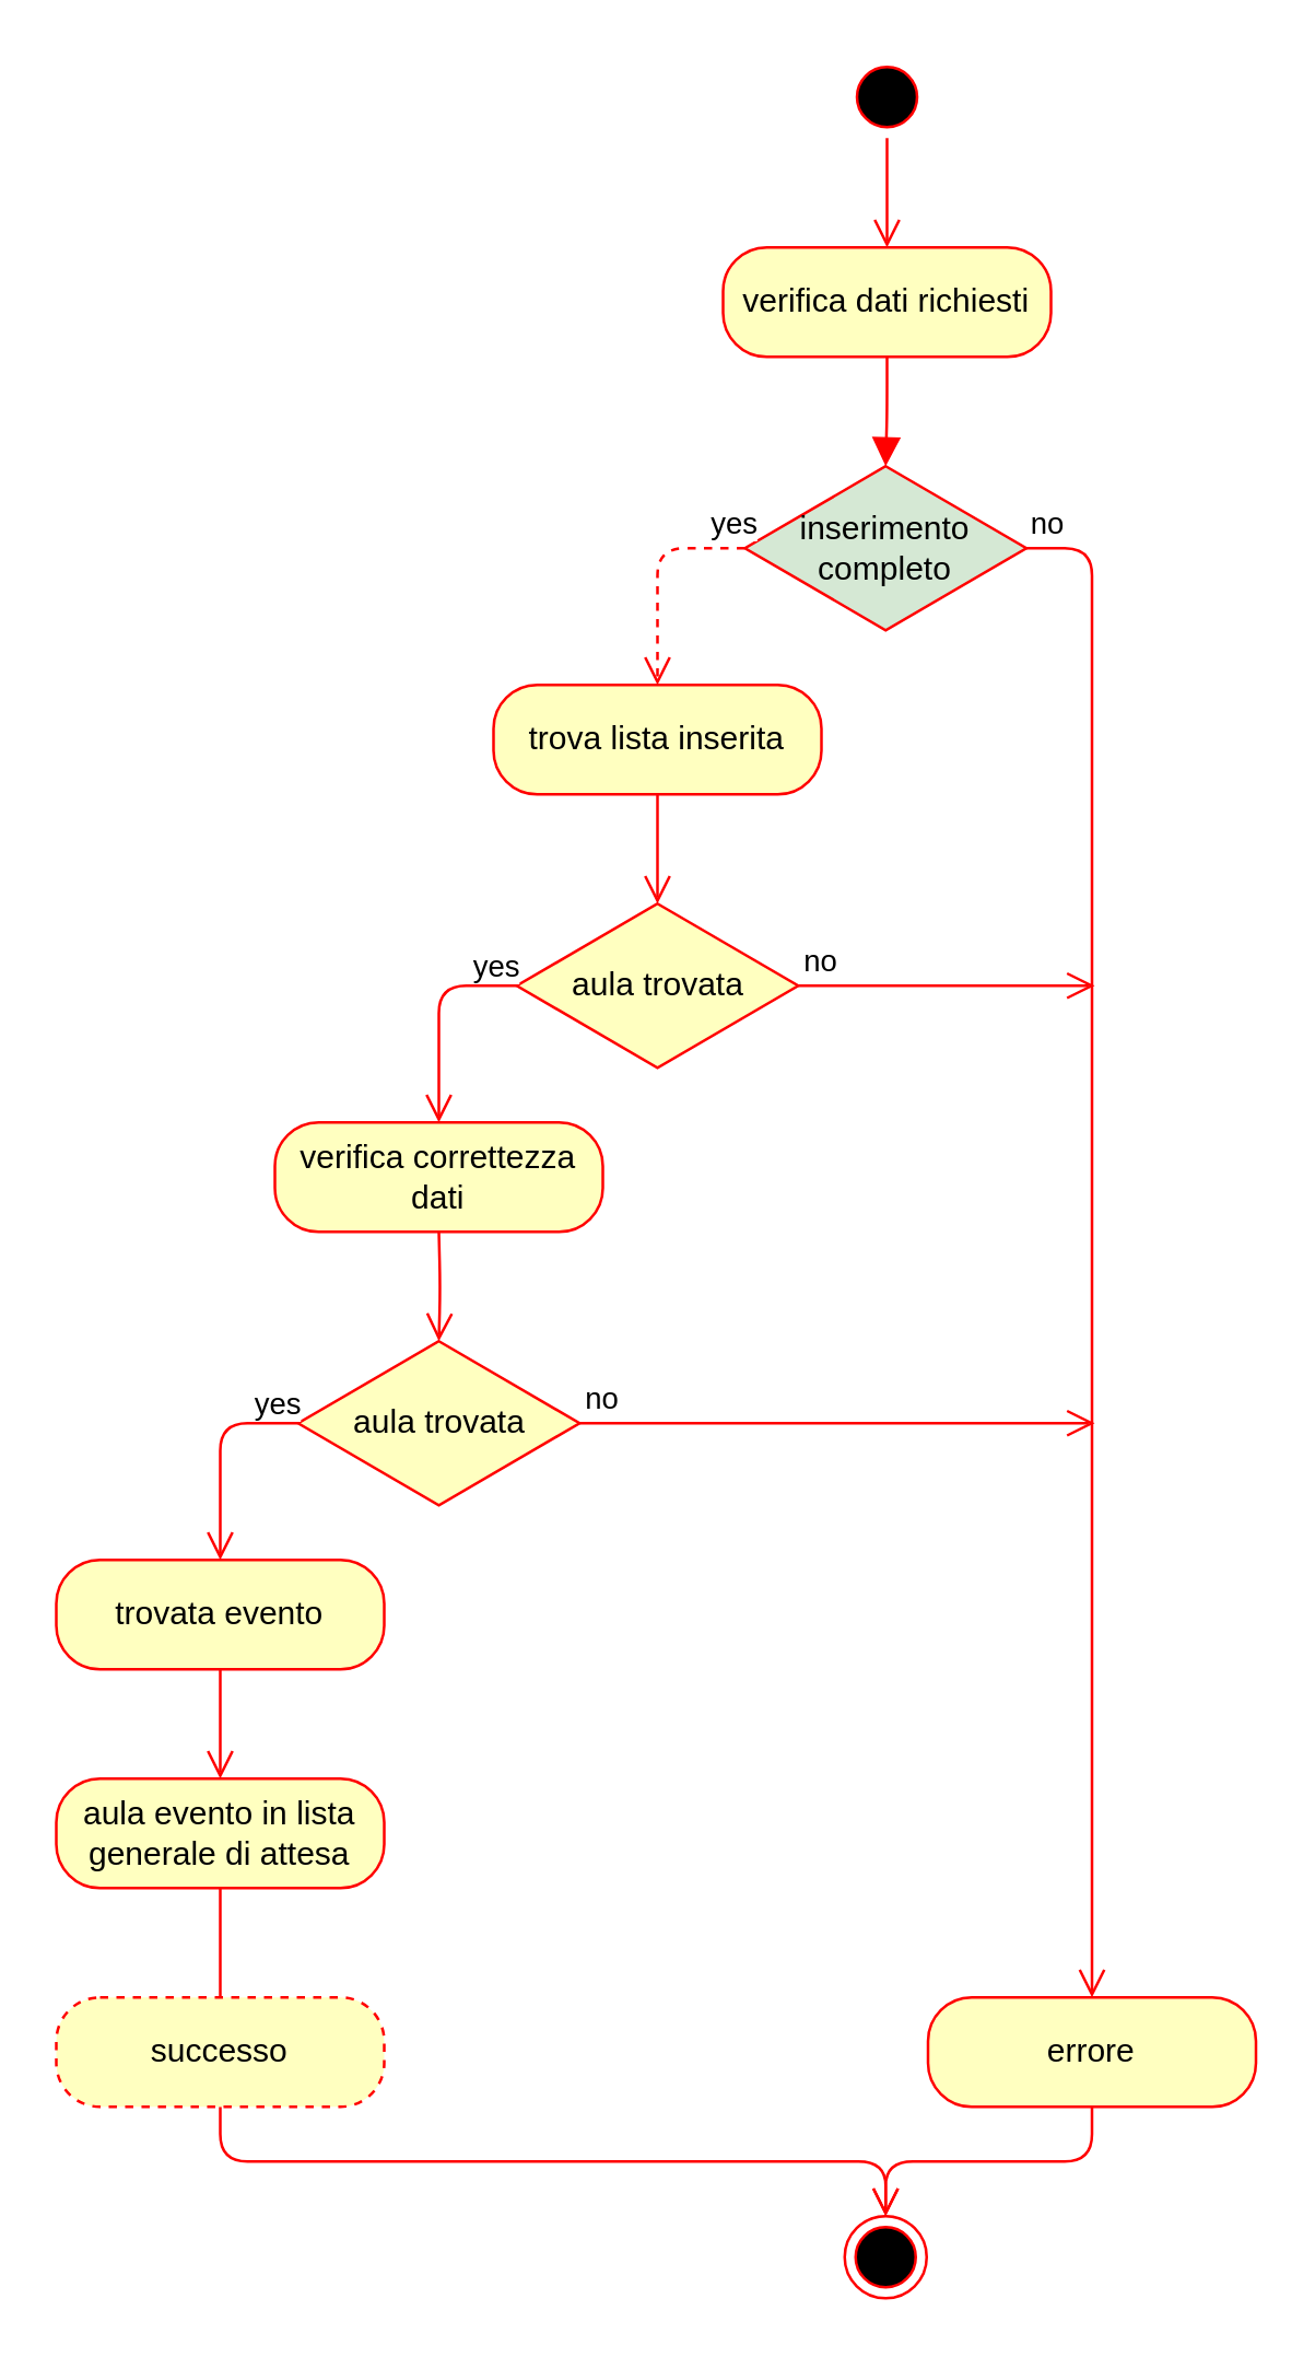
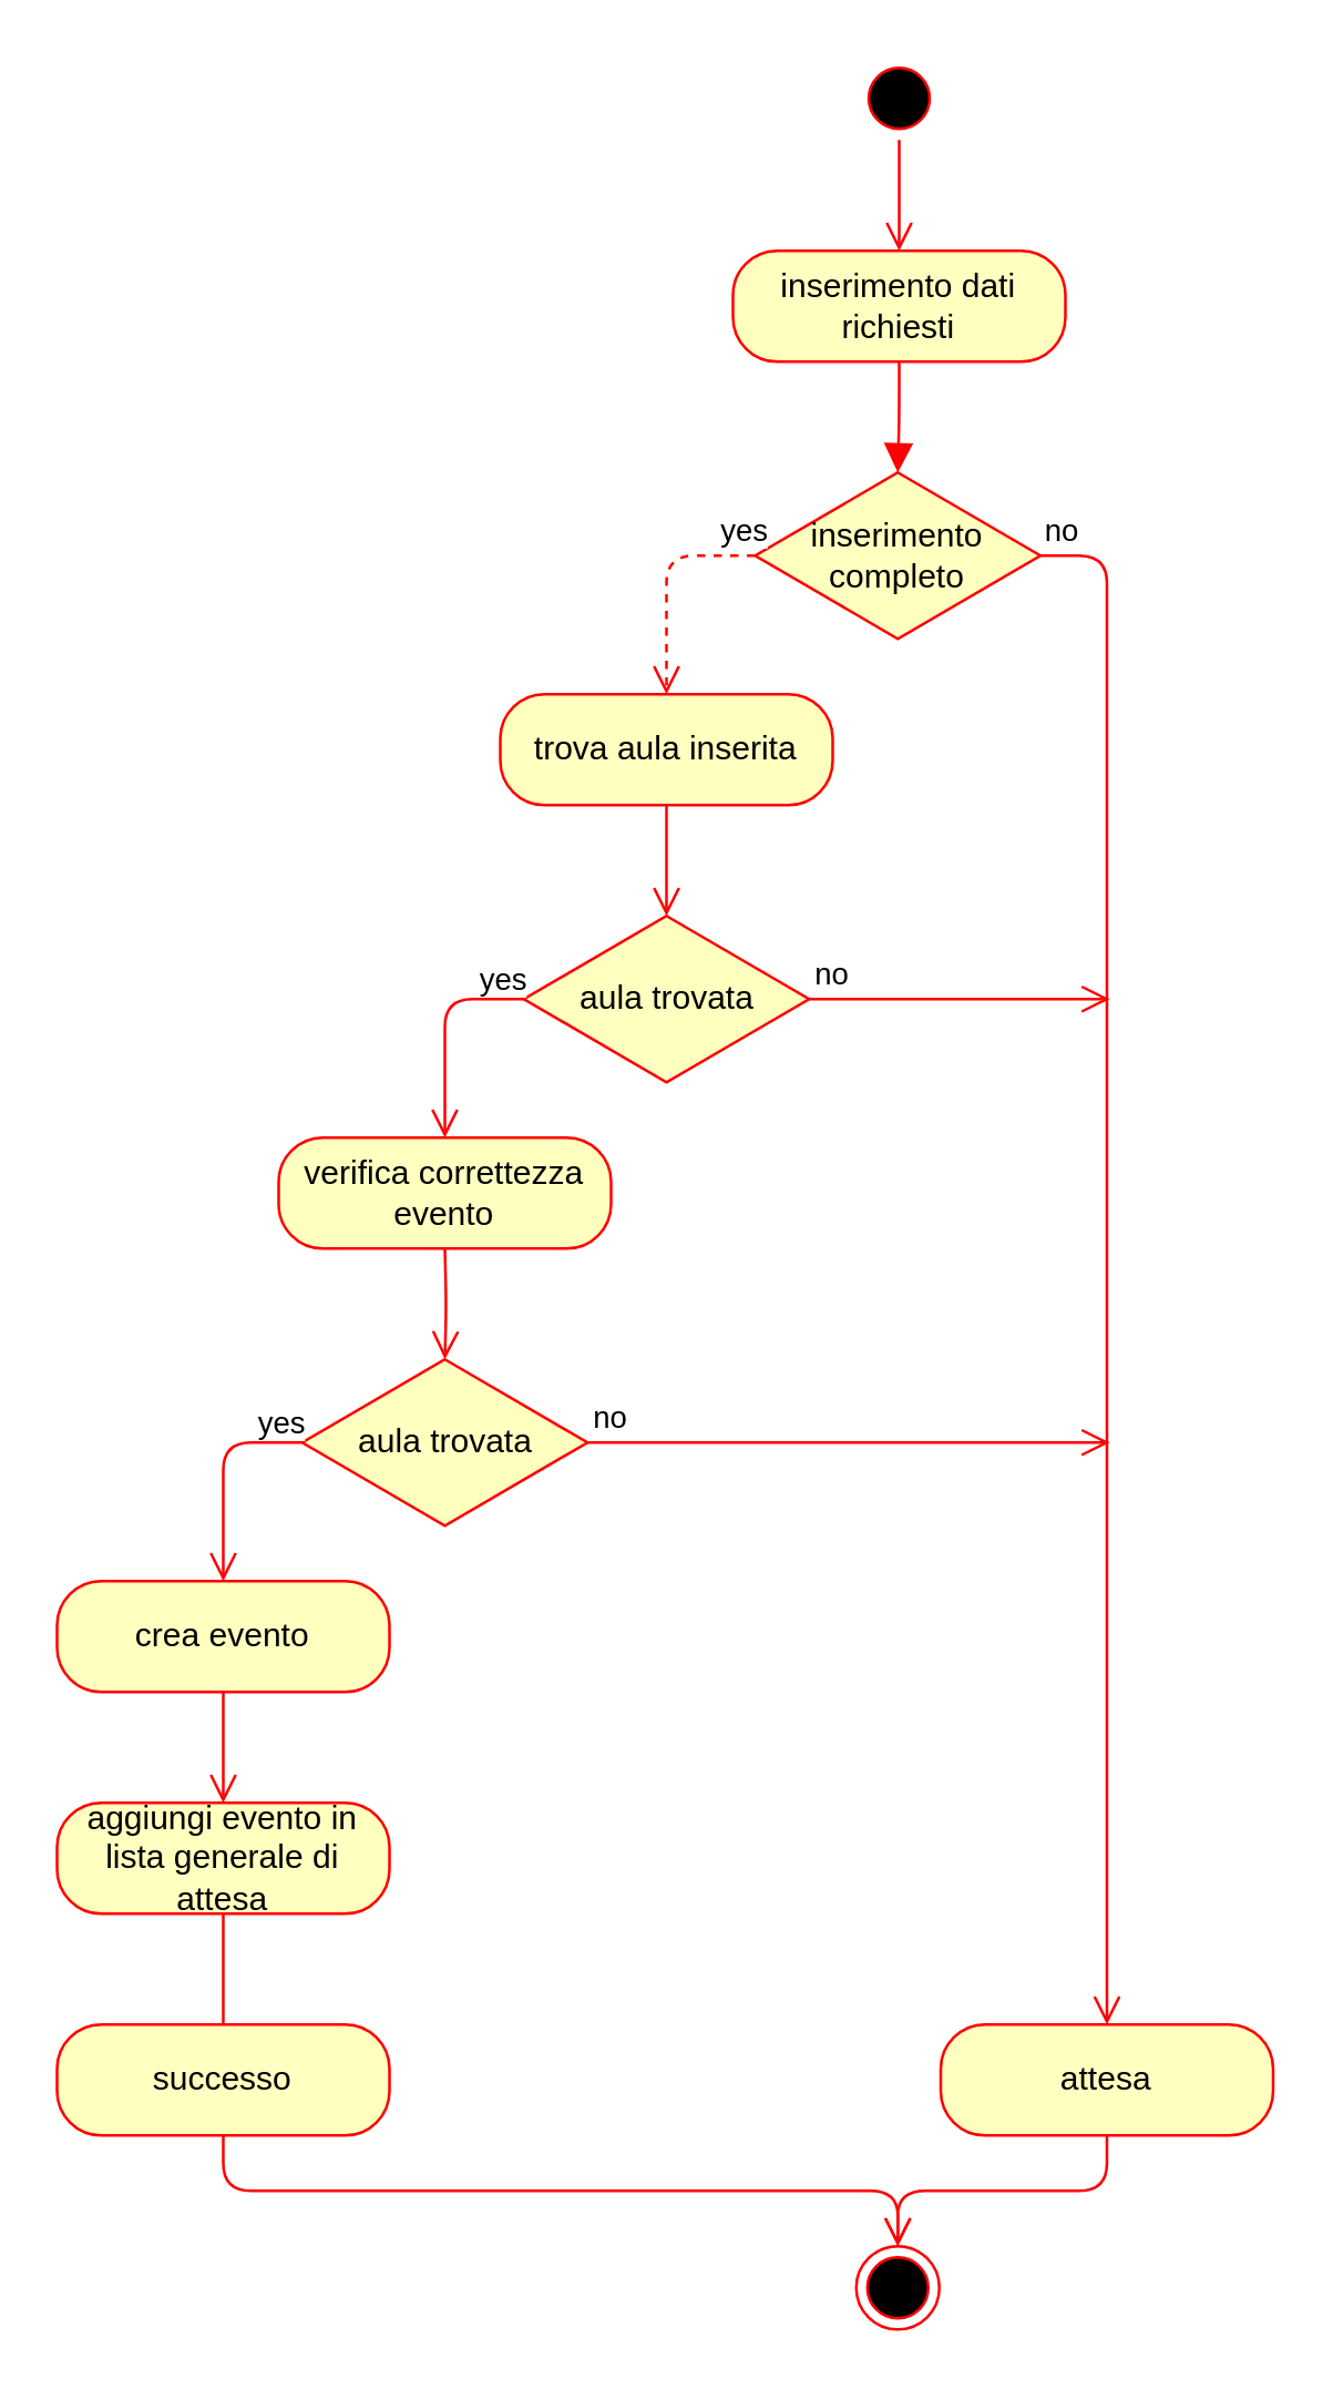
- <mxCell id="4" value="verifica dati richiesti" style="rounded=1;whiteSpace=wrap;html=1;arcSize=40;fontColor=#000000;fillColor=#ffffc0;strokeColor=#ff0000;" vertex="1" parent="1"><mxGeometry x="264" y="90" width="120" height="40" as="geometry" /></mxCell>
+ <mxCell id="4" value="inserimento dati richiesti" style="rounded=1;whiteSpace=wrap;html=1;arcSize=40;fontColor=#000000;fillColor=#ffffc0;strokeColor=#ff0000;" vertex="1" parent="1"><mxGeometry x="264" y="90" width="120" height="40" as="geometry" /></mxCell>
- <mxCell id="6" value="inserimento completo" style="rhombus;whiteSpace=wrap;html=1;fillColor=#d5e8d4;strokeColor=#ff0000;" vertex="1" parent="1"><mxGeometry x="272" y="170" width="103" height="60" as="geometry" /></mxCell>
+ <mxCell id="6" value="inserimento completo" style="rhombus;whiteSpace=wrap;html=1;fillColor=#ffffc0;strokeColor=#ff0000;" vertex="1" parent="1"><mxGeometry x="272" y="170" width="103" height="60" as="geometry" /></mxCell>
- <mxCell id="10" value="trova lista inserita" style="rounded=1;whiteSpace=wrap;html=1;arcSize=40;fontColor=#000000;fillColor=#ffffc0;strokeColor=#ff0000;" vertex="1" parent="1"><mxGeometry x="180" y="250" width="120" height="40" as="geometry" /></mxCell>
+ <mxCell id="10" value="trova aula inserita" style="rounded=1;whiteSpace=wrap;html=1;arcSize=40;fontColor=#000000;fillColor=#ffffc0;strokeColor=#ff0000;" vertex="1" parent="1"><mxGeometry x="180" y="250" width="120" height="40" as="geometry" /></mxCell>
- <mxCell id="15" value="verifica correttezza dati" style="rounded=1;whiteSpace=wrap;html=1;arcSize=40;fontColor=#000000;fillColor=#ffffc0;strokeColor=#ff0000;" vertex="1" parent="1"><mxGeometry x="100" y="410" width="120" height="40" as="geometry" /></mxCell>
+ <mxCell id="15" value="verifica correttezza evento" style="rounded=1;whiteSpace=wrap;html=1;arcSize=40;fontColor=#000000;fillColor=#ffffc0;strokeColor=#ff0000;" vertex="1" parent="1"><mxGeometry x="100" y="410" width="120" height="40" as="geometry" /></mxCell>
- <mxCell id="27" value="trovata evento" style="rounded=1;whiteSpace=wrap;html=1;arcSize=40;fontColor=#000000;fillColor=#ffffc0;strokeColor=#ff0000;" vertex="1" parent="1"><mxGeometry x="20" y="570" width="120" height="40" as="geometry" /></mxCell>
+ <mxCell id="27" value="crea evento" style="rounded=1;whiteSpace=wrap;html=1;arcSize=40;fontColor=#000000;fillColor=#ffffc0;strokeColor=#ff0000;" vertex="1" parent="1"><mxGeometry x="20" y="570" width="120" height="40" as="geometry" /></mxCell>
- <mxCell id="18" value="aula evento in lista generale di attesa" style="rounded=1;whiteSpace=wrap;html=1;arcSize=40;fontColor=#000000;fillColor=#ffffc0;strokeColor=#ff0000;" vertex="1" parent="1"><mxGeometry x="20" y="650" width="120" height="40" as="geometry" /></mxCell>
+ <mxCell id="18" value="aggiungi evento in lista generale di attesa" style="rounded=1;whiteSpace=wrap;html=1;arcSize=40;fontColor=#000000;fillColor=#ffffc0;strokeColor=#ff0000;" vertex="1" parent="1"><mxGeometry x="20" y="650" width="120" height="40" as="geometry" /></mxCell>
- <mxCell id="22" value="successo" style="rounded=1;whiteSpace=wrap;html=1;arcSize=40;fontColor=#000000;fillColor=#ffffc0;strokeColor=#ff0000;dashed=1;" vertex="1" parent="1"><mxGeometry x="20" y="730" width="120" height="40" as="geometry" /></mxCell>
+ <mxCell id="22" value="successo" style="rounded=1;whiteSpace=wrap;html=1;arcSize=40;fontColor=#000000;fillColor=#ffffc0;strokeColor=#ff0000;" vertex="1" parent="1"><mxGeometry x="20" y="730" width="120" height="40" as="geometry" /></mxCell>
- <mxCell id="9" value="errore" style="rounded=1;whiteSpace=wrap;html=1;arcSize=40;fontColor=#000000;fillColor=#ffffc0;strokeColor=#ff0000;" vertex="1" parent="1"><mxGeometry x="339" y="730" width="120" height="40" as="geometry" /></mxCell>
+ <mxCell id="9" value="attesa" style="rounded=1;whiteSpace=wrap;html=1;arcSize=40;fontColor=#000000;fillColor=#ffffc0;strokeColor=#ff0000;" vertex="1" parent="1"><mxGeometry x="339" y="730" width="120" height="40" as="geometry" /></mxCell>
